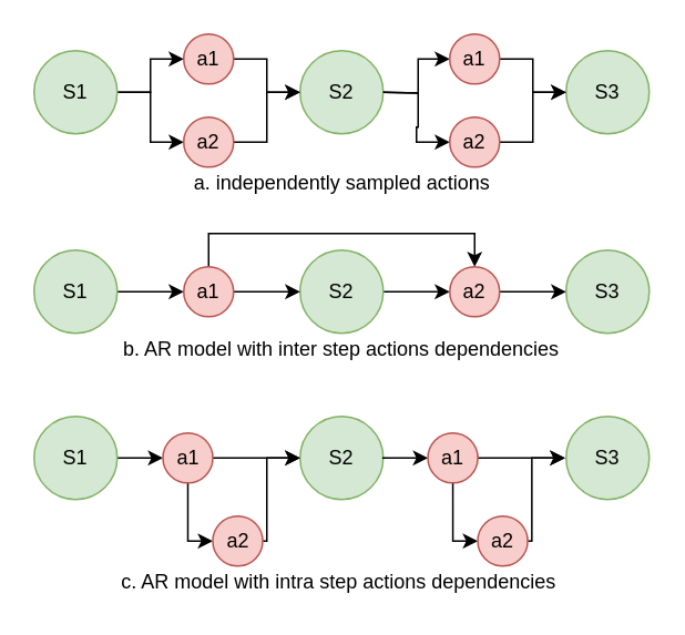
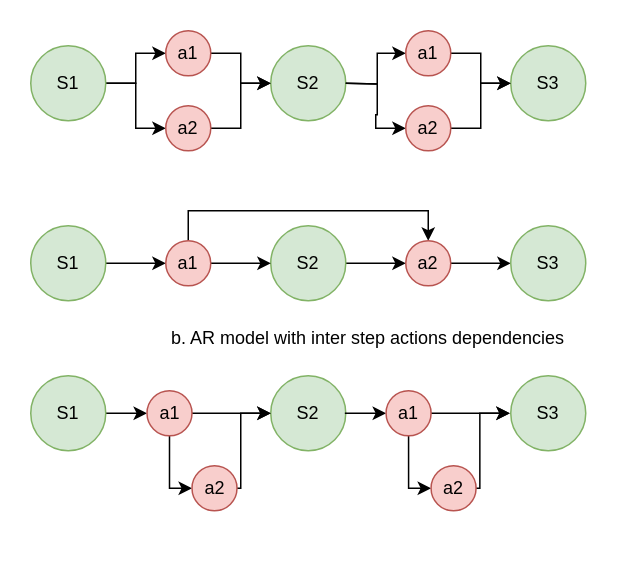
- <mxCell id="28" value="a. independently sampled actions" style="text;html=1;strokeColor=none;fillColor=none;align=center;verticalAlign=middle;whiteSpace=wrap;rounded=0;" vertex="1" parent="1"><mxGeometry x="97.5" y="100" width="215" height="20" as="geometry" /></mxCell>
- <mxCell id="27" value="b. AR model with inter step actions dependencies" style="text;html=1;strokeColor=none;fillColor=none;align=center;verticalAlign=middle;whiteSpace=wrap;rounded=0;" vertex="1" parent="1"><mxGeometry x="66.88" y="200" width="276.25" height="20" as="geometry" /></mxCell>
+ <mxCell id="27" value="b. AR model with inter step actions dependencies" style="text;html=1;strokeColor=none;fillColor=none;align=center;verticalAlign=middle;whiteSpace=wrap;rounded=0;" vertex="1" parent="1"><mxGeometry x="106.88" y="215" width="276.25" height="20" as="geometry" /></mxCell>
- <mxCell id="36" value="c. AR model with intra step actions dependencies" style="text;html=1;strokeColor=none;fillColor=none;align=center;verticalAlign=middle;whiteSpace=wrap;rounded=0;" vertex="1" parent="1"><mxGeometry x="66.88" y="340" width="272.5" height="20" as="geometry" /></mxCell>
